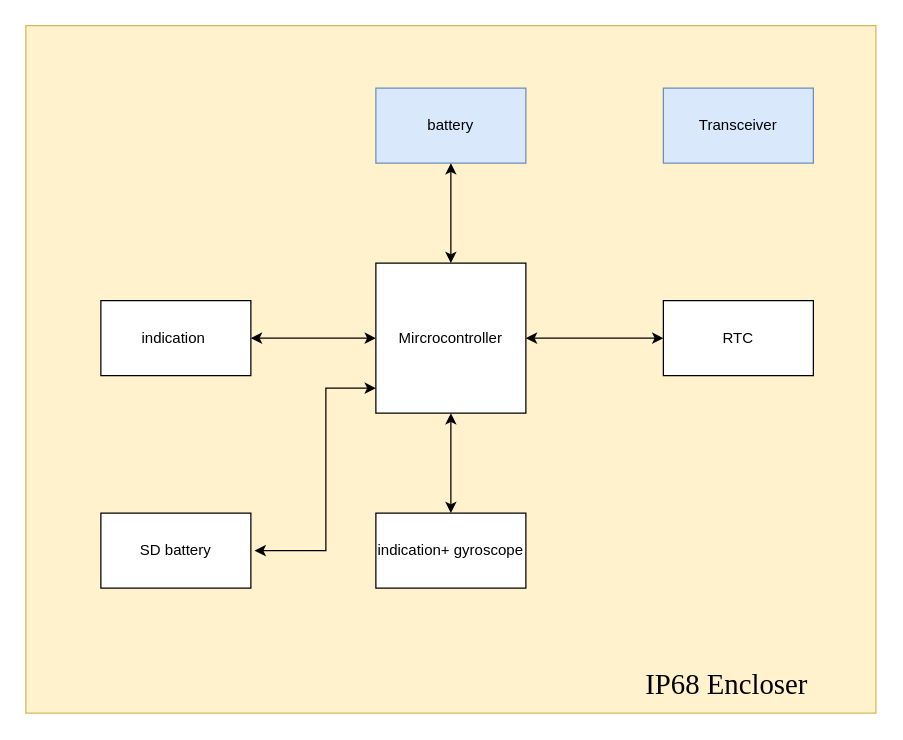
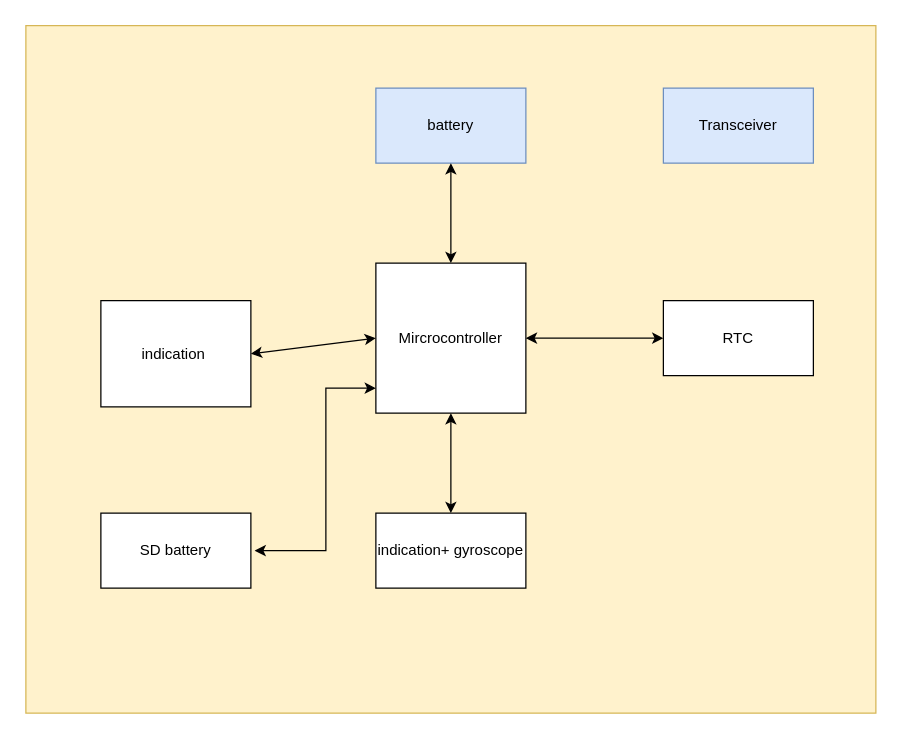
- <mxCell id="8" value="indication&amp;nbsp;" style="rounded=0;whiteSpace=wrap;html=1;" vertex="1" parent="1"><mxGeometry x="80" y="240" width="120" height="60" as="geometry" /></mxCell>
+ <mxCell id="8" value="indication&amp;nbsp;" style="rounded=0;whiteSpace=wrap;html=1;" vertex="1" parent="1"><mxGeometry x="80" y="240" width="120" height="85" as="geometry" /></mxCell>
- <mxCell id="15" value="IP68 Encloser" style="text;strokeColor=none;fillColor=none;align=left;verticalAlign=middle;spacingLeft=4;spacingRight=4;overflow=hidden;points=[[0,0.5],[1,0.5]];portConstraint=eastwest;rotatable=0;fontFamily=Times New Roman;fontSize=23;" vertex="1" parent="1"><mxGeometry x="510" y="530" width="160" height="30" as="geometry" /></mxCell>
